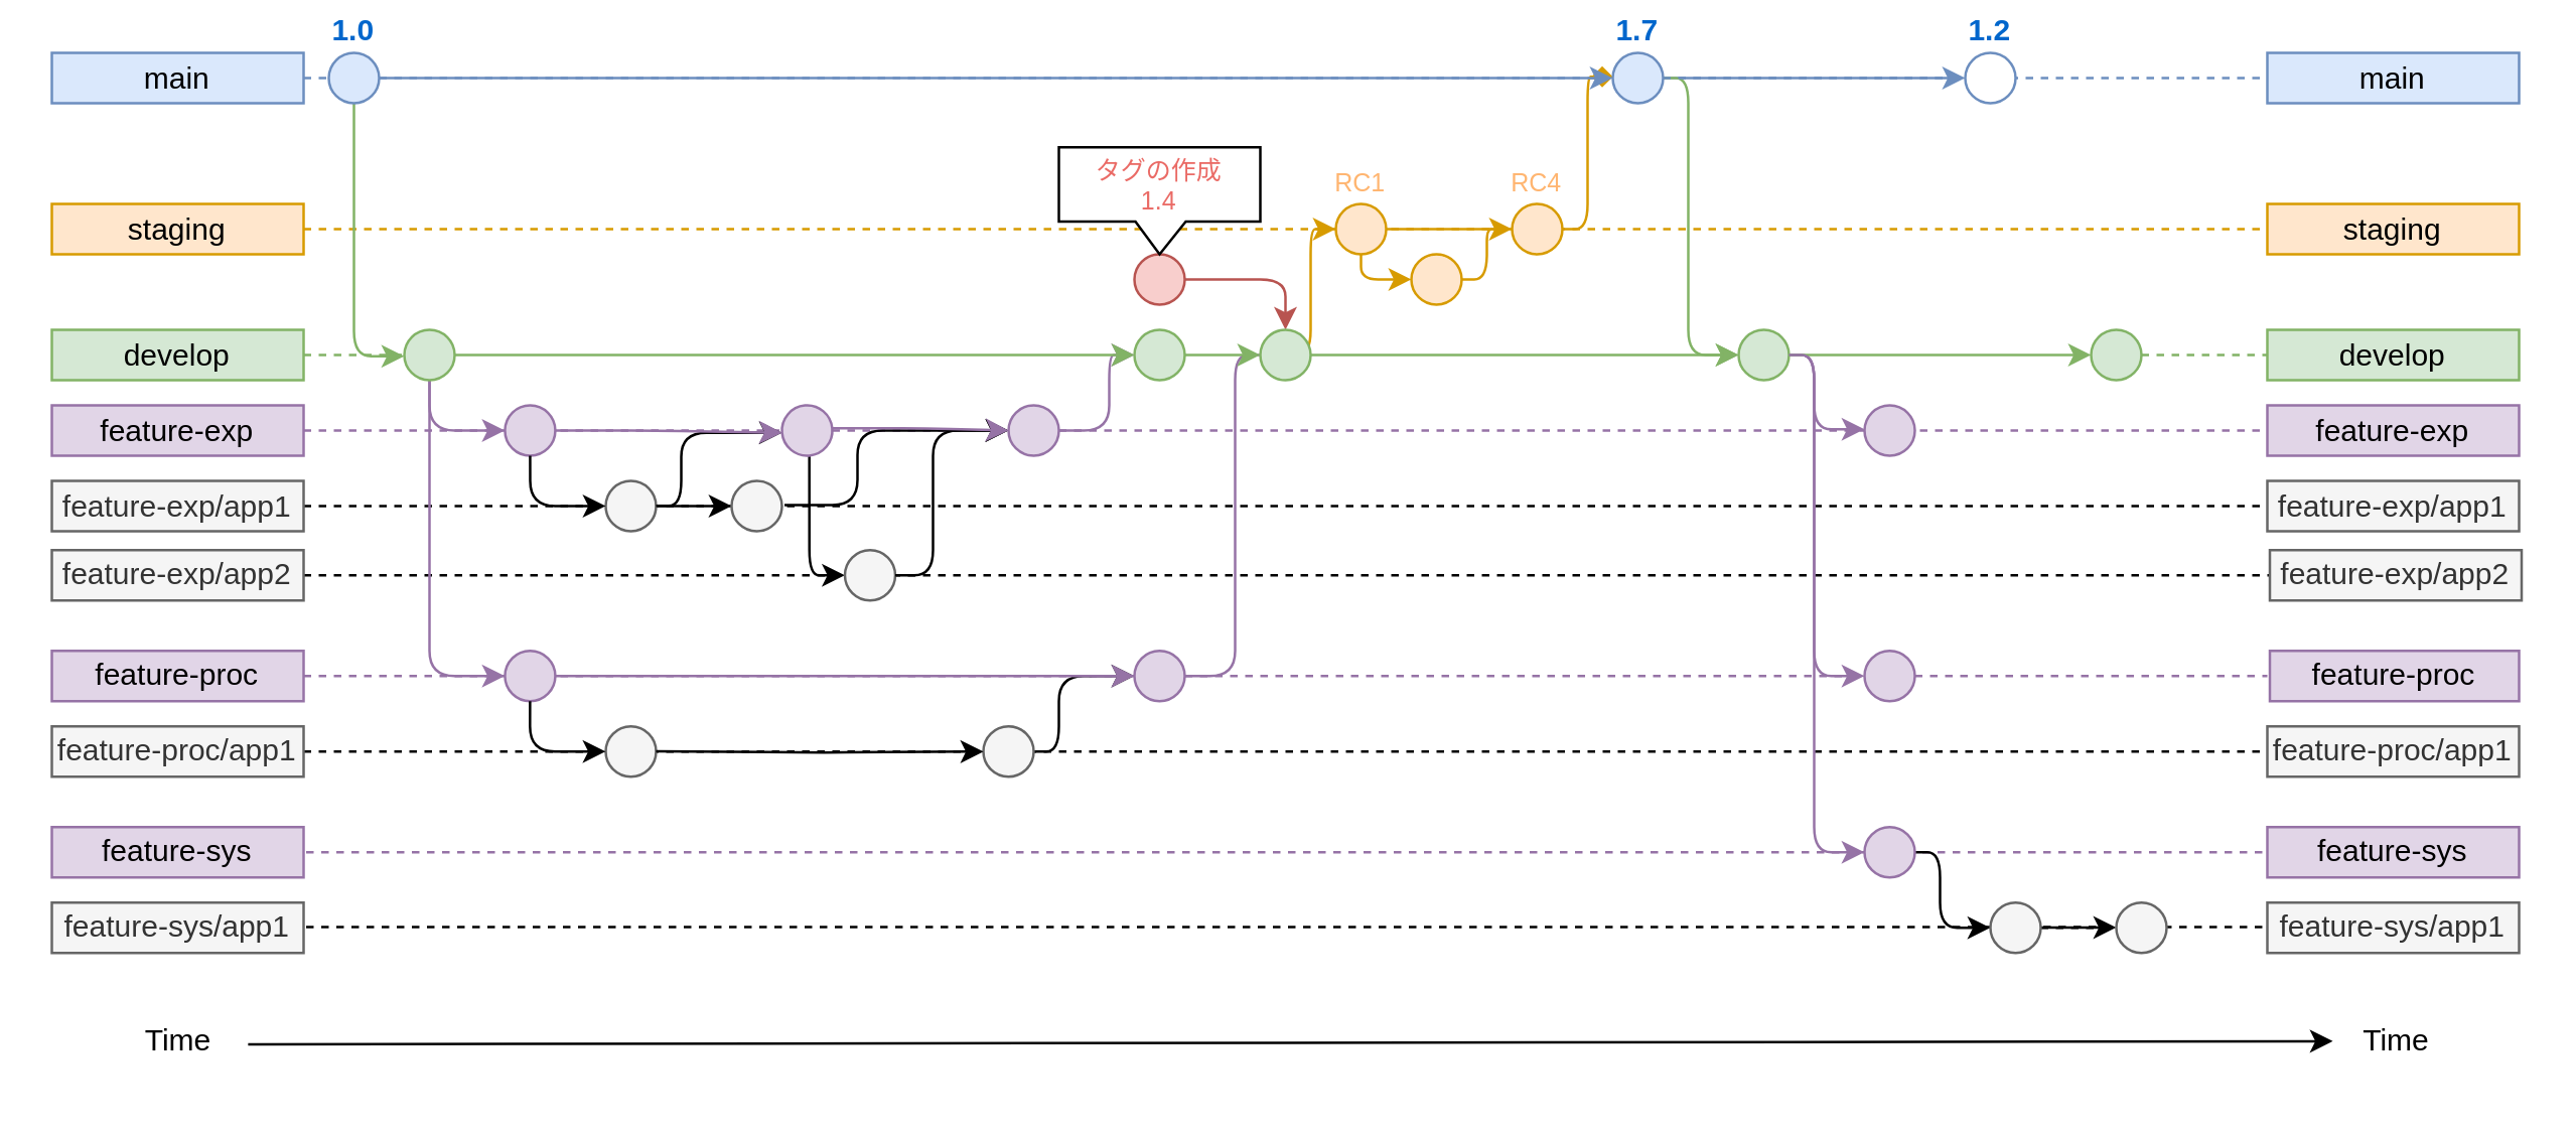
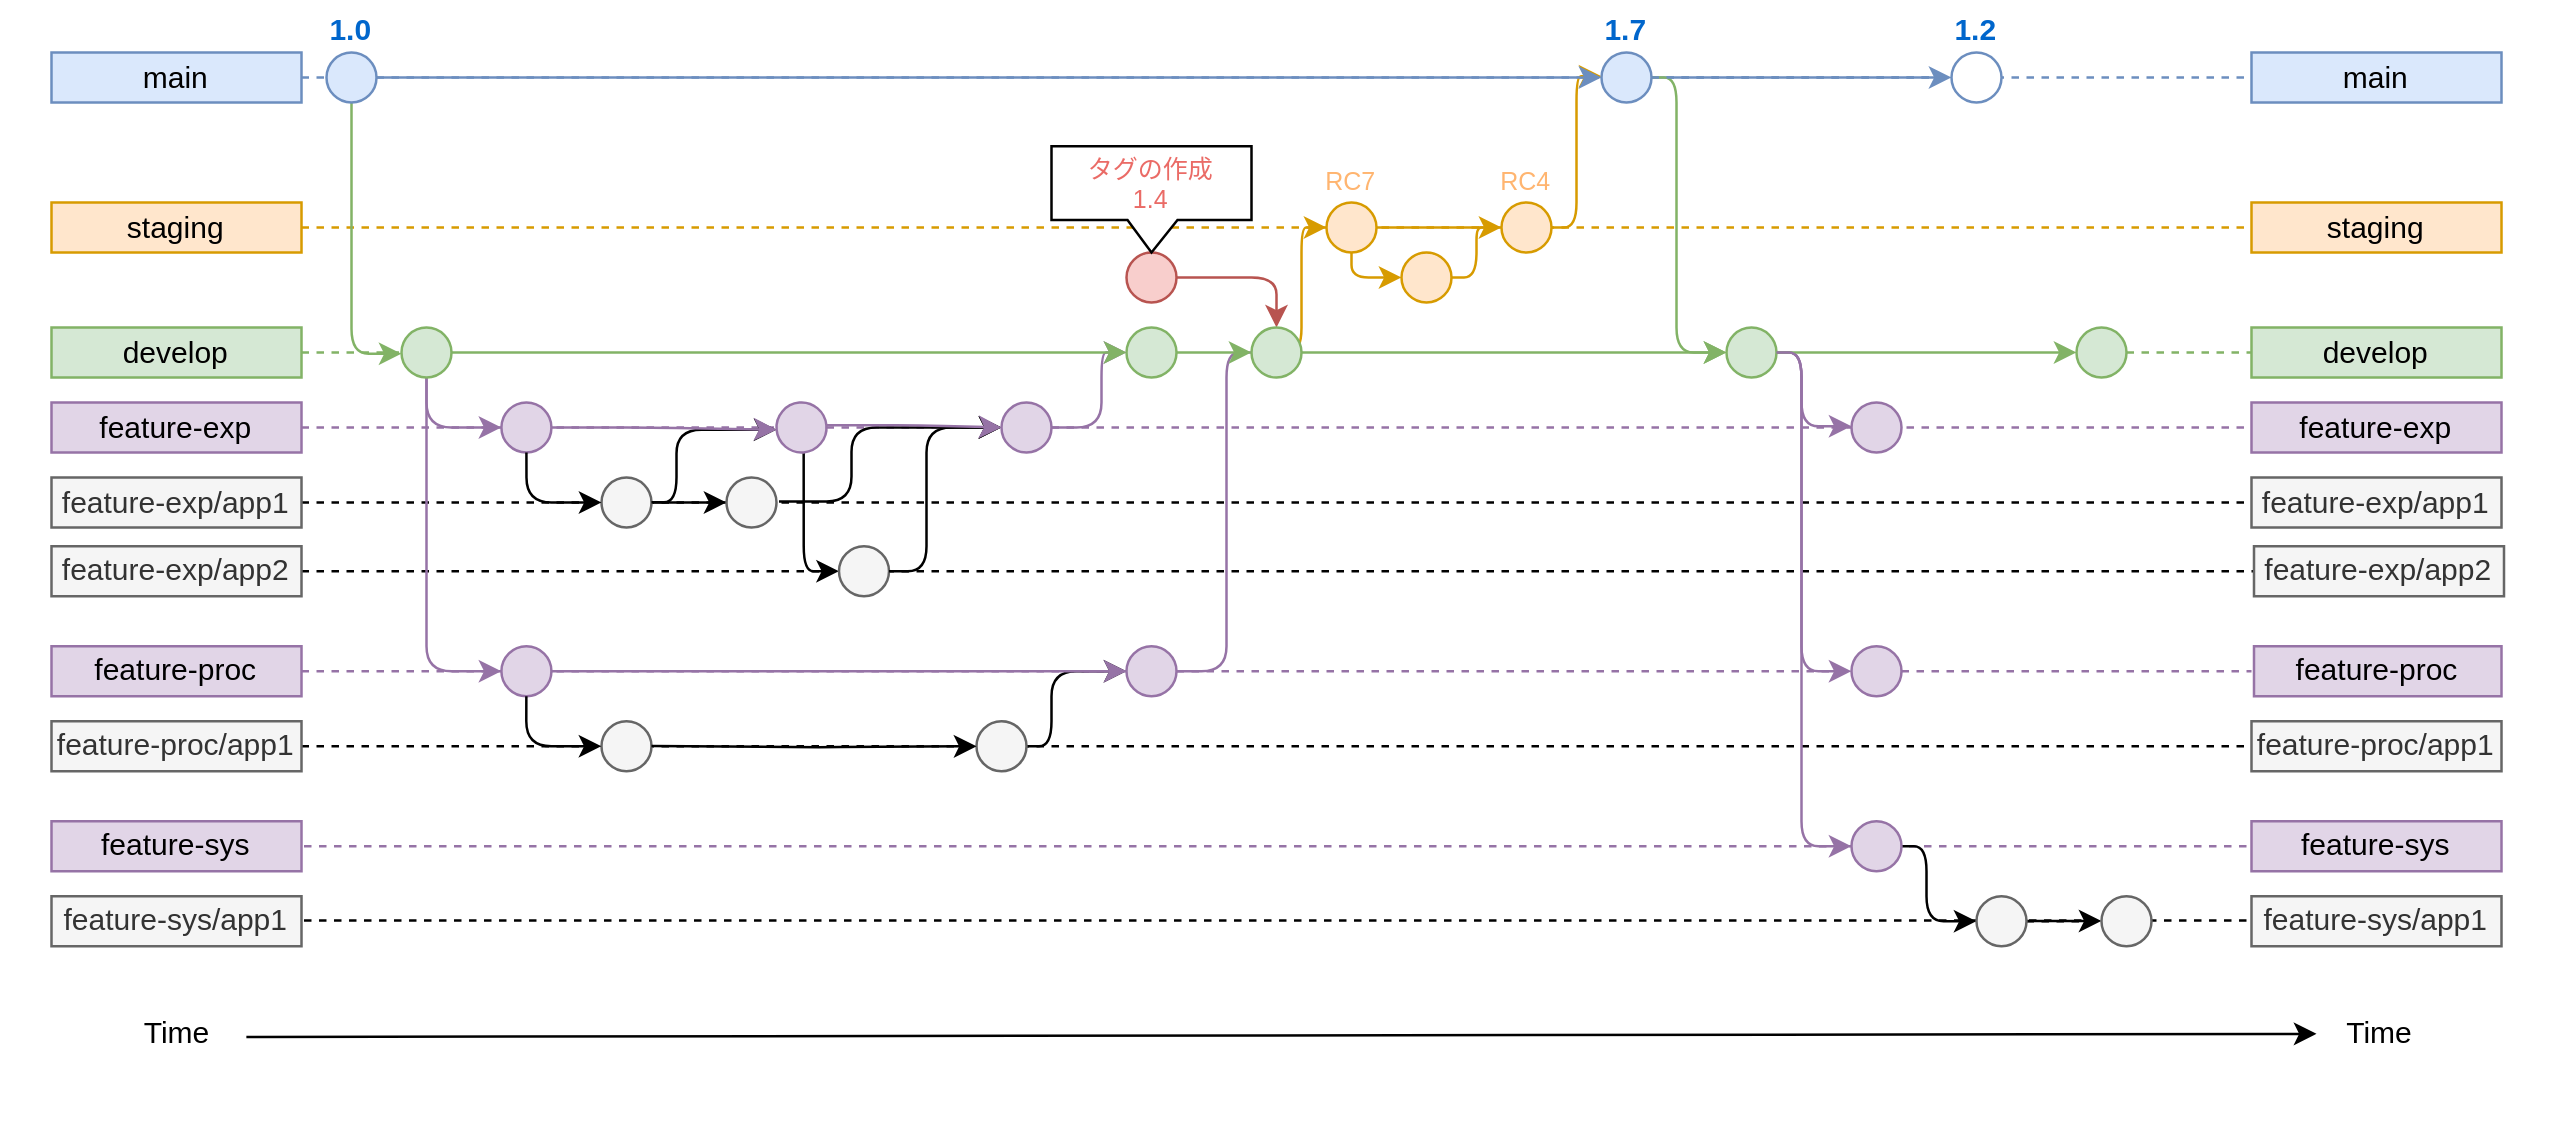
- <mxCell id="26" style="edgeStyle=orthogonalEdgeStyle;rounded=1;orthogonalLoop=1;jettySize=auto;html=1;endArrow=diamond;endFill=1;fontSize=10;fontColor=#FFB570;fillColor=#ffe6cc;strokeColor=#d79b00;startArrow=none;" parent="1" source="78" target="86" edge="1"><mxGeometry relative="1" as="geometry"><Array as="points"><mxPoint x="630" y="91" /><mxPoint x="630" y="30" /></Array></mxGeometry></mxCell>
+ <mxCell id="26" style="edgeStyle=orthogonalEdgeStyle;rounded=1;orthogonalLoop=1;jettySize=auto;html=1;endArrow=classic;endFill=1;fontSize=10;fontColor=#FFB570;fillColor=#ffe6cc;strokeColor=#d79b00;startArrow=none;" parent="1" source="78" target="86" edge="1"><mxGeometry relative="1" as="geometry"><Array as="points"><mxPoint x="630" y="91" /><mxPoint x="630" y="30" /></Array></mxGeometry></mxCell>
- <mxCell id="28" value="RC1" style="ellipse;whiteSpace=wrap;html=1;aspect=fixed;fontSize=10;labelPosition=center;verticalLabelPosition=top;align=center;verticalAlign=bottom;fillColor=#ffe6cc;strokeColor=#d79b00;fontColor=#FFB570;" parent="1" vertex="1"><mxGeometry x="530" y="80.5" width="20" height="20" as="geometry" /></mxCell>
+ <mxCell id="28" value="RC7" style="ellipse;whiteSpace=wrap;html=1;aspect=fixed;fontSize=10;labelPosition=center;verticalLabelPosition=top;align=center;verticalAlign=bottom;fillColor=#ffe6cc;strokeColor=#d79b00;fontColor=#FFB570;" parent="1" vertex="1"><mxGeometry x="530" y="80.5" width="20" height="20" as="geometry" /></mxCell>
